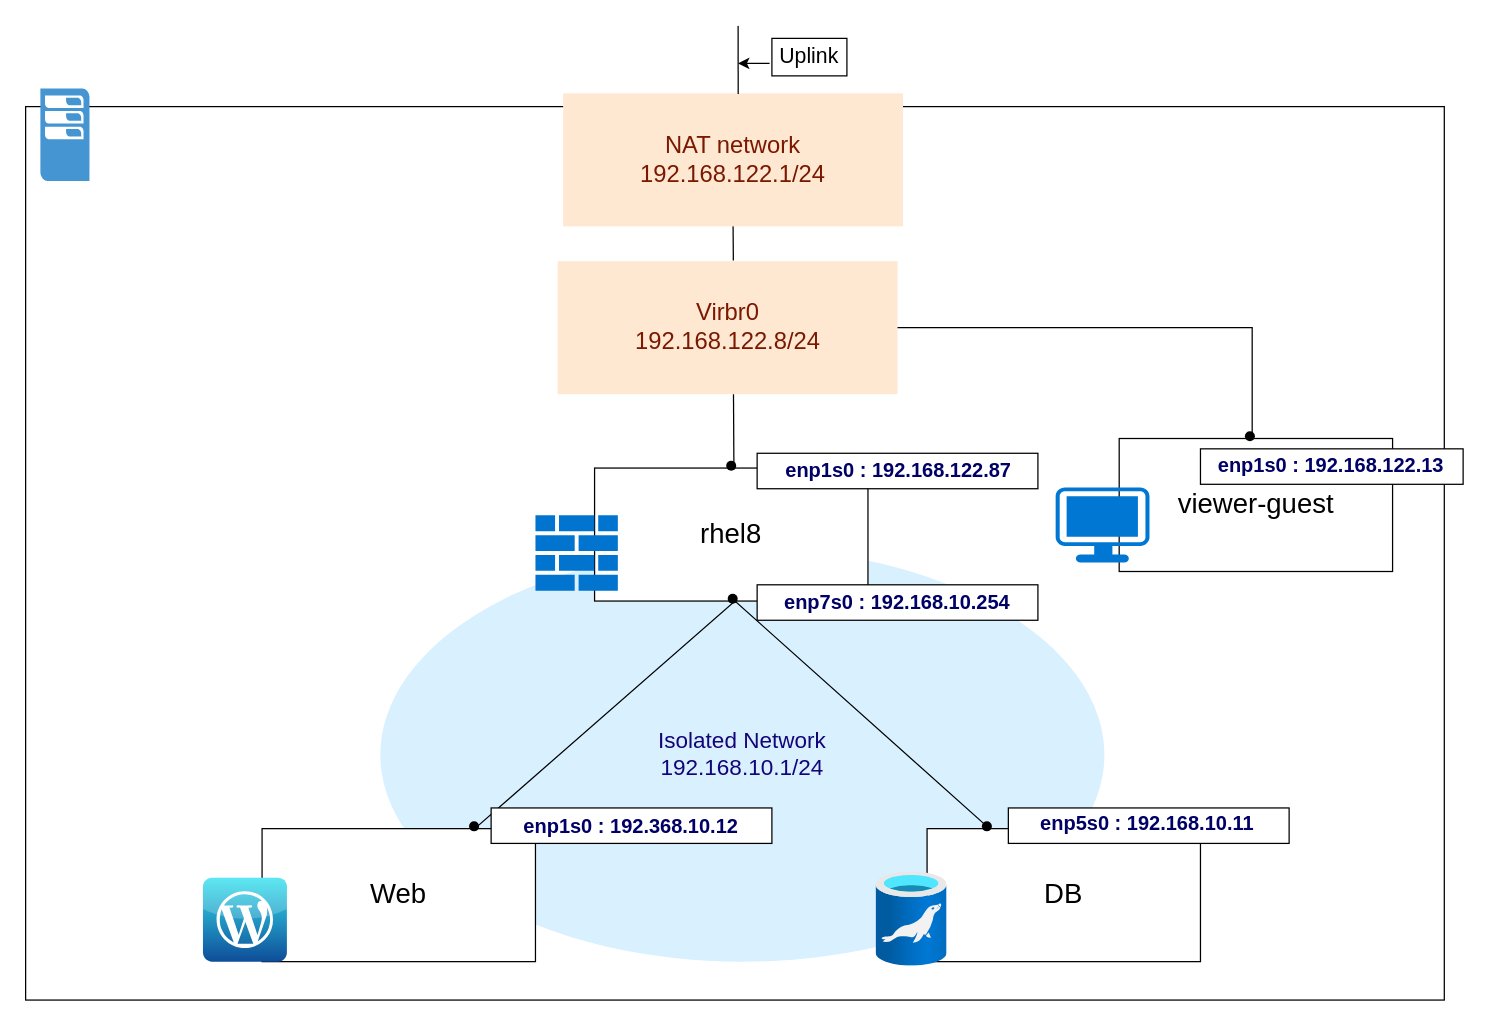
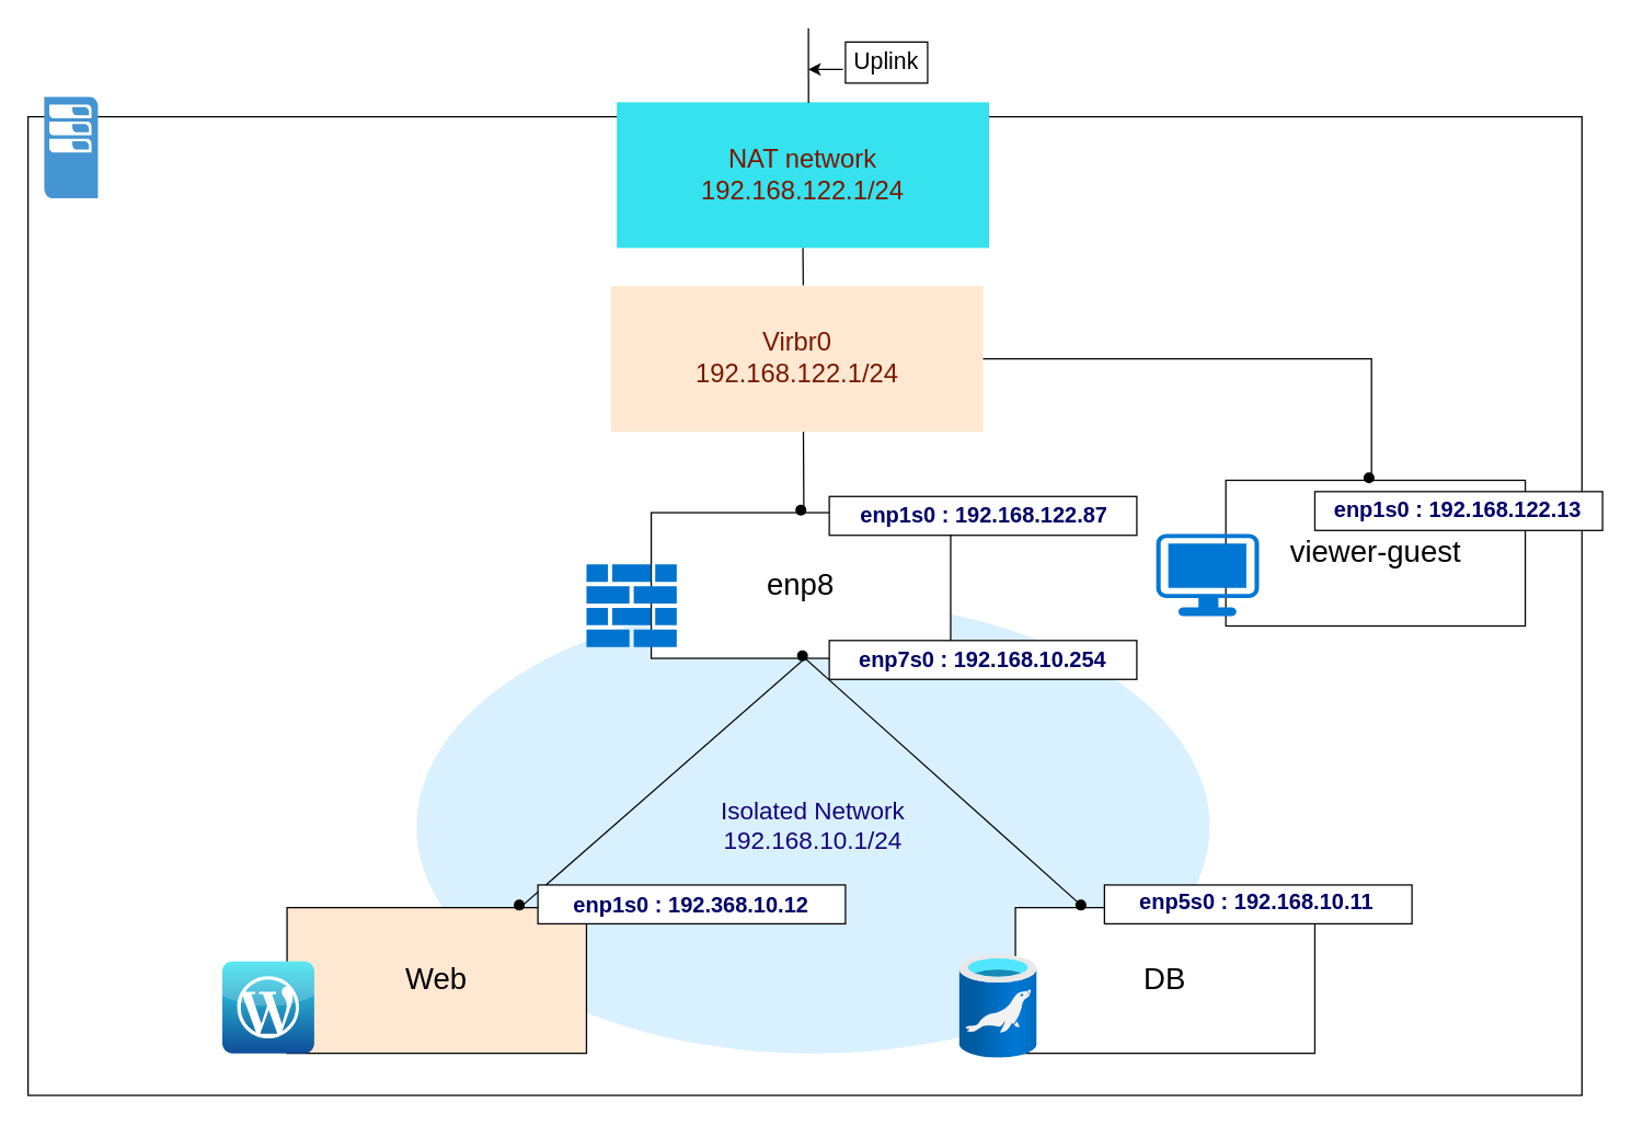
- <mxCell id="5" value="&lt;font color=&quot;#7a1800&quot;&gt;NAT network&lt;br&gt;192.168.122.1/24&lt;/font&gt;" style="rounded=0;whiteSpace=wrap;html=1;fontSize=19;fontColor=#14047A;fillColor=#FFE8D1;strokeColor=none;" vertex="1" parent="2"><mxGeometry x="430.004" y="3.995" width="271.914" height="106.402" as="geometry" /></mxCell>
+ <mxCell id="5" value="&lt;font color=&quot;#7a1800&quot;&gt;NAT network&lt;br&gt;192.168.122.1/24&lt;/font&gt;" style="rounded=0;whiteSpace=wrap;html=1;fontSize=19;fontColor=#14047A;fillColor=#35e2ee;strokeColor=none;" vertex="1" parent="2"><mxGeometry x="430.004" y="3.995" width="271.914" height="106.402" as="geometry" /></mxCell>
- <mxCell id="8" value="&lt;font color=&quot;#7a1800&quot;&gt;Virbr0&lt;br&gt;192.168.122.8/24&lt;/font&gt;" style="rounded=0;whiteSpace=wrap;html=1;fontSize=19;fontColor=#14047A;fillColor=#FFE8D1;strokeColor=none;" parent="6" vertex="1"><mxGeometry x="141.868" width="271.914" height="106.402" as="geometry" /></mxCell>
+ <mxCell id="8" value="&lt;font color=&quot;#7a1800&quot;&gt;Virbr0&lt;br&gt;192.168.122.1/24&lt;/font&gt;" style="rounded=0;whiteSpace=wrap;html=1;fontSize=19;fontColor=#14047A;fillColor=#FFE8D1;strokeColor=none;" parent="6" vertex="1"><mxGeometry x="141.868" width="271.914" height="106.402" as="geometry" /></mxCell>
- <mxCell id="13" value="&lt;font style=&quot;font-size: 22px;&quot;&gt;rhel8&lt;/font&gt;" style="rounded=0;whiteSpace=wrap;html=1;" parent="1" vertex="1"><mxGeometry x="475.16" y="373.74" width="218.713" height="106.402" as="geometry" /></mxCell>
+ <mxCell id="13" value="&lt;font style=&quot;font-size: 22px;&quot;&gt;enp8&lt;/font&gt;" style="rounded=0;whiteSpace=wrap;html=1;" parent="1" vertex="1"><mxGeometry x="475.16" y="373.74" width="218.713" height="106.402" as="geometry" /></mxCell>
- <mxCell id="15" value="&lt;font style=&quot;font-size: 22px;&quot;&gt;Web&lt;/font&gt;" style="rounded=0;whiteSpace=wrap;html=1;" parent="1" vertex="1"><mxGeometry x="209.157" y="662.209" width="218.713" height="106.402" as="geometry" /></mxCell>
+ <mxCell id="15" value="&lt;font style=&quot;font-size: 22px;&quot;&gt;Web&lt;/font&gt;" style="rounded=0;whiteSpace=wrap;html=1;fillColor=#ffe8d1;" parent="1" vertex="1"><mxGeometry x="209.157" y="662.209" width="218.713" height="106.402" as="geometry" /></mxCell>
